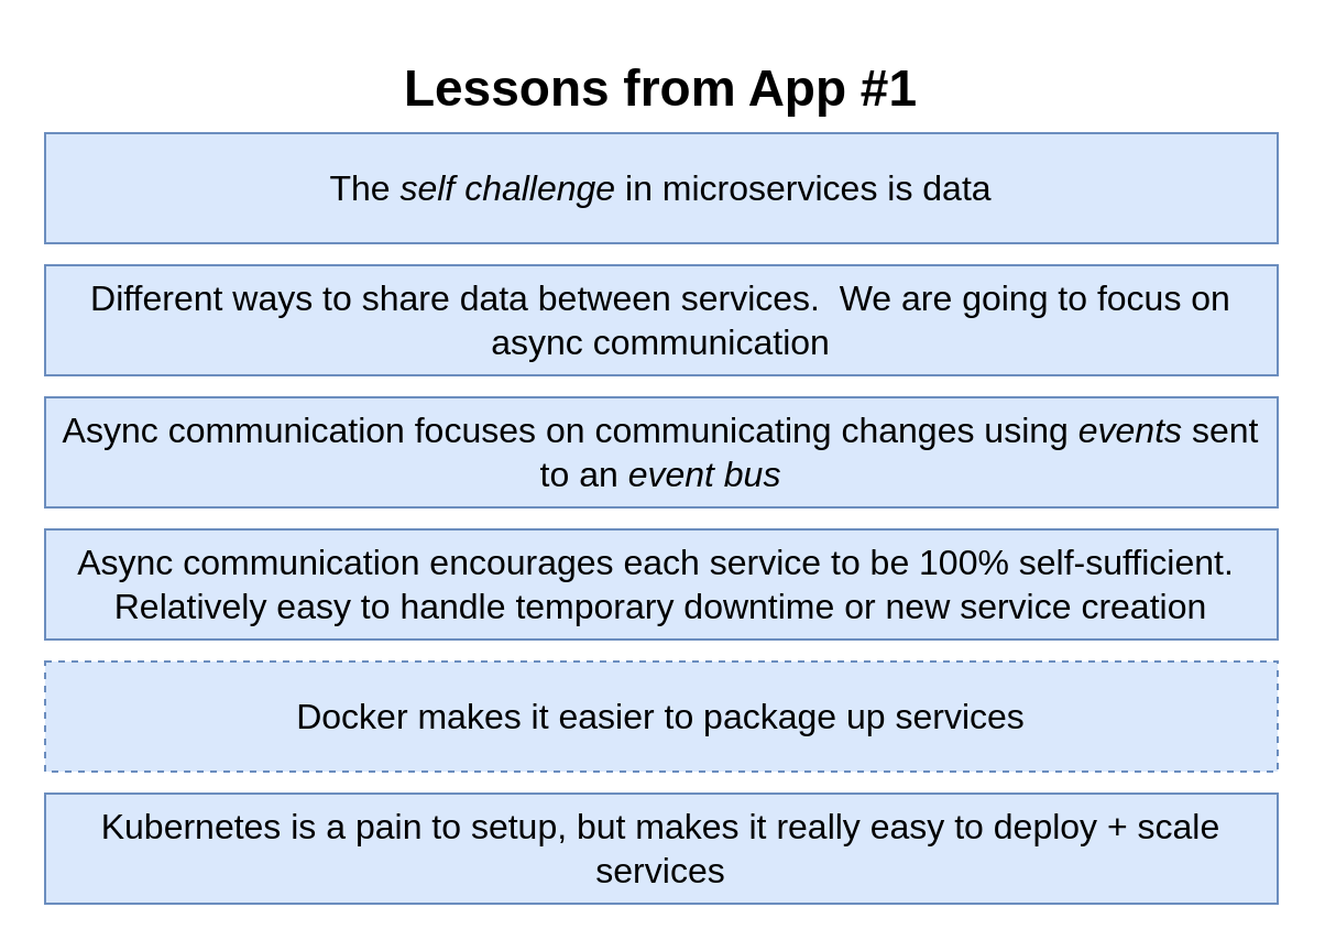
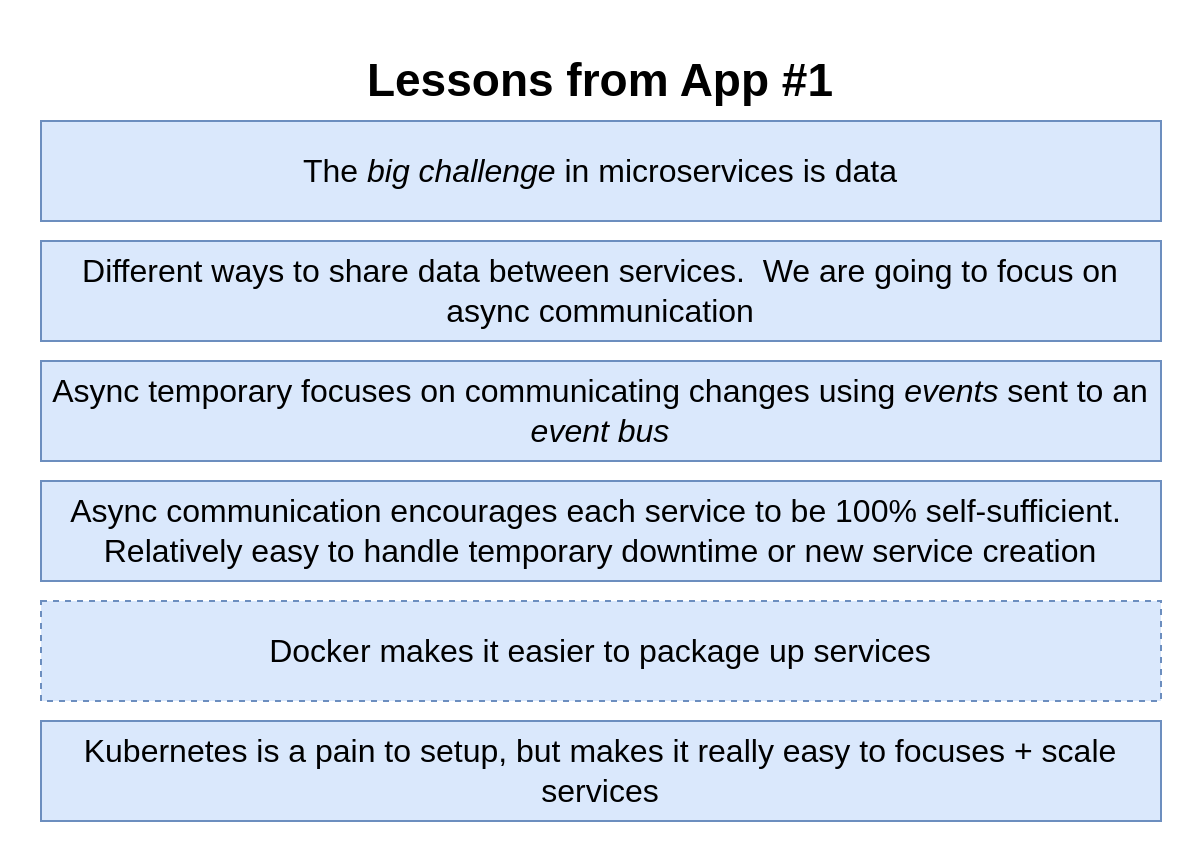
- <mxCell id="6" value="The &lt;i&gt;self challenge &lt;/i&gt;in microservices is data" style="rounded=0;whiteSpace=wrap;html=1;fontSize=16;fillColor=#dae8fc;strokeColor=#6c8ebf;" vertex="1" parent="1"><mxGeometry x="20" y="60" width="560" height="50" as="geometry" /></mxCell>
+ <mxCell id="6" value="The &lt;i&gt;big challenge &lt;/i&gt;in microservices is data" style="rounded=0;whiteSpace=wrap;html=1;fontSize=16;fillColor=#dae8fc;strokeColor=#6c8ebf;" vertex="1" parent="1"><mxGeometry x="20" y="60" width="560" height="50" as="geometry" /></mxCell>
- <mxCell id="4" value="Async communication focuses on communicating changes using &lt;i&gt;events&lt;/i&gt;&amp;nbsp;sent to an &lt;i&gt;event bus&lt;/i&gt;" style="rounded=0;whiteSpace=wrap;html=1;fontSize=16;fillColor=#dae8fc;strokeColor=#6c8ebf;" vertex="1" parent="1"><mxGeometry x="20" y="180" width="560" height="50" as="geometry" /></mxCell>
+ <mxCell id="4" value="Async temporary focuses on communicating changes using &lt;i&gt;events&lt;/i&gt;&amp;nbsp;sent to an &lt;i&gt;event bus&lt;/i&gt;" style="rounded=0;whiteSpace=wrap;html=1;fontSize=16;fillColor=#dae8fc;strokeColor=#6c8ebf;" vertex="1" parent="1"><mxGeometry x="20" y="180" width="560" height="50" as="geometry" /></mxCell>
- <mxCell id="8" value="Kubernetes is a pain to setup, but makes it really easy to deploy + scale services" style="rounded=0;whiteSpace=wrap;html=1;fontSize=16;fillColor=#dae8fc;strokeColor=#6c8ebf;" vertex="1" parent="1"><mxGeometry x="20" y="360" width="560" height="50" as="geometry" /></mxCell>
+ <mxCell id="8" value="Kubernetes is a pain to setup, but makes it really easy to focuses + scale services" style="rounded=0;whiteSpace=wrap;html=1;fontSize=16;fillColor=#dae8fc;strokeColor=#6c8ebf;" vertex="1" parent="1"><mxGeometry x="20" y="360" width="560" height="50" as="geometry" /></mxCell>
